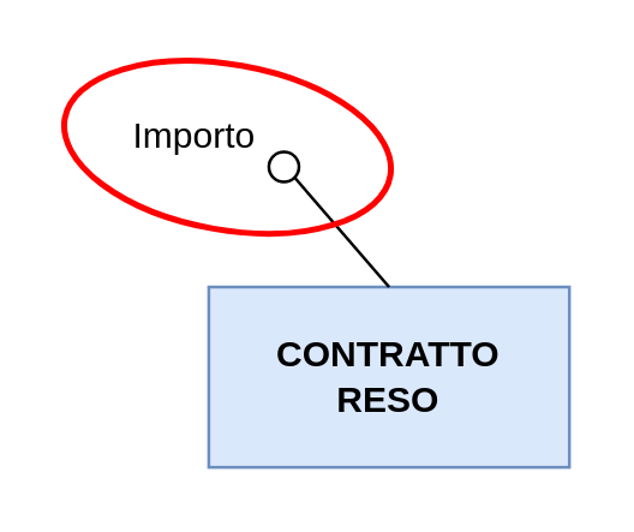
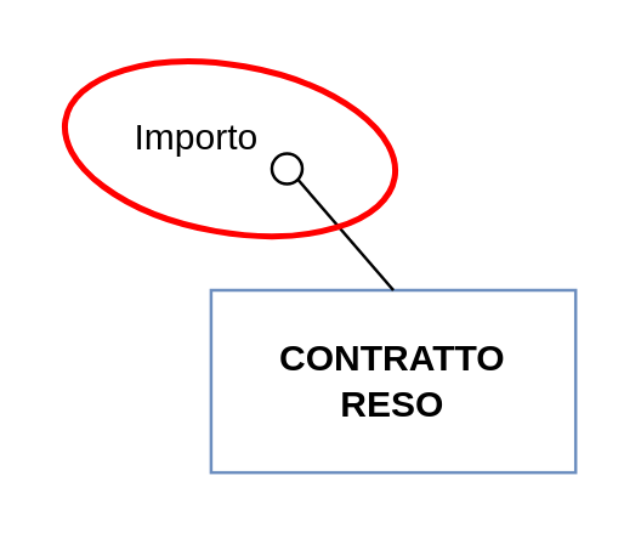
- <mxCell id="2" value="&lt;b&gt;CONTRATTO &lt;br&gt;RESO&lt;/b&gt;" style="whiteSpace=wrap;html=1;align=center;fillColor=#dae8fc;strokeColor=#6c8ebf;" vertex="1" parent="1"><mxGeometry x="69" y="95" width="120" height="60" as="geometry" /></mxCell>
+ <mxCell id="2" value="&lt;b&gt;CONTRATTO &lt;br&gt;RESO&lt;/b&gt;" style="whiteSpace=wrap;html=1;align=center;fillColor=#ffffff;strokeColor=#6c8ebf;" vertex="1" parent="1"><mxGeometry x="69" y="95" width="120" height="60" as="geometry" /></mxCell>
